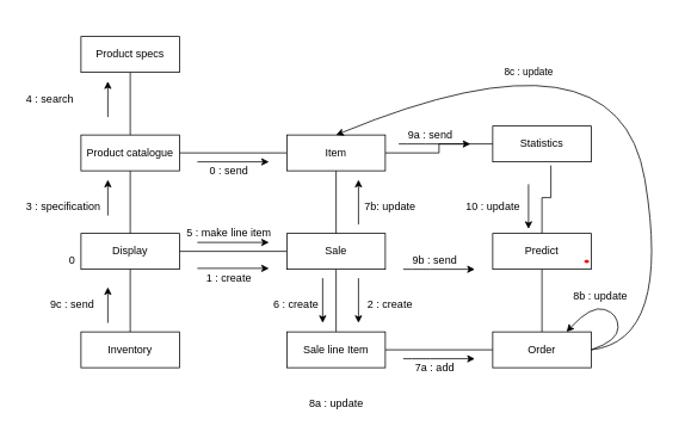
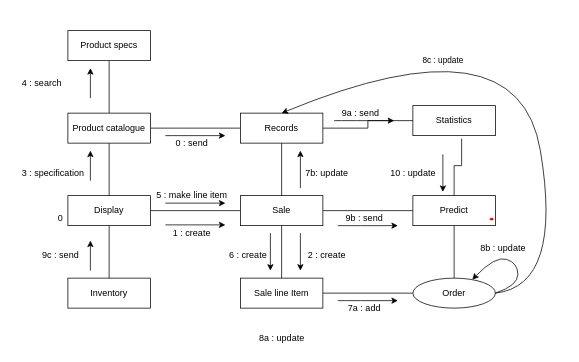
- <mxCell id="17" value="Item" style="rounded=0;whiteSpace=wrap;html=1;" vertex="1" parent="1"><mxGeometry x="320" y="150" width="110" height="40" as="geometry" /></mxCell>
+ <mxCell id="17" value="Records" style="rounded=0;whiteSpace=wrap;html=1;" vertex="1" parent="1"><mxGeometry x="320" y="150" width="110" height="40" as="geometry" /></mxCell>
+ <mxCell id="5" style="edgeStyle=orthogonalEdgeStyle;rounded=0;orthogonalLoop=1;jettySize=auto;html=1;exitX=1;exitY=0.5;exitDx=0;exitDy=0;endArrow=none;endFill=0;" edge="1" parent="1" source="6" target="20"><mxGeometry relative="1" as="geometry" /></mxCell>
- <mxCell id="21" value="Order" style="rounded=0;whiteSpace=wrap;html=1;" vertex="1" parent="1"><mxGeometry x="550" y="370" width="110" height="40" as="geometry" /></mxCell>
+ <mxCell id="21" value="Order" style="ellipse;whiteSpace=wrap;html=1;" vertex="1" parent="1"><mxGeometry x="550" y="370" width="110" height="40" as="geometry" /></mxCell>
